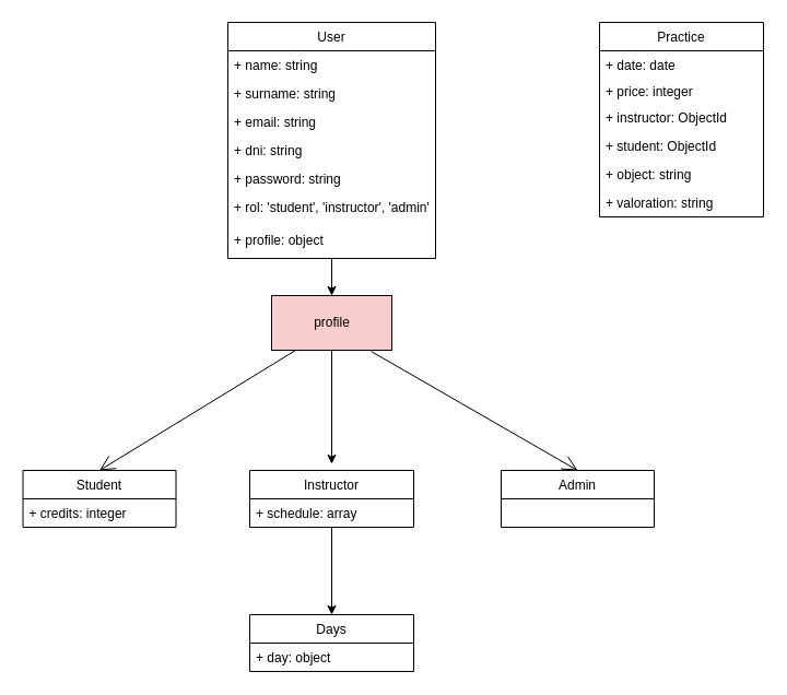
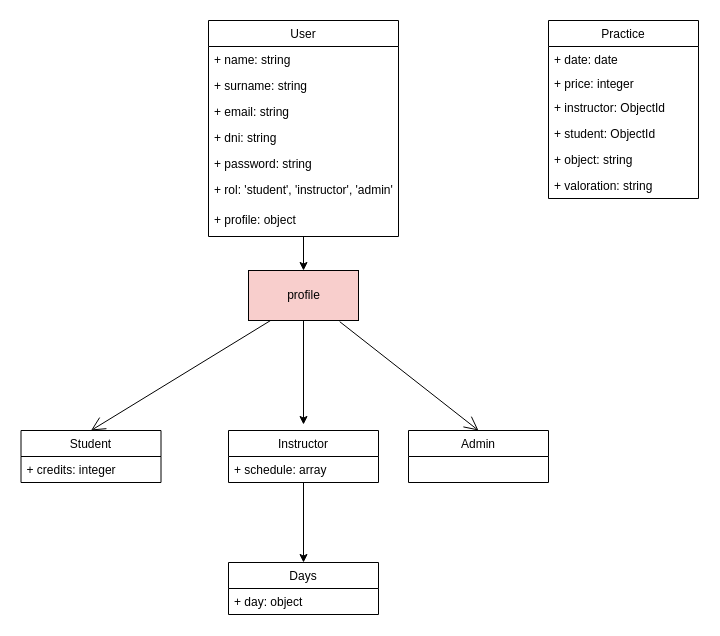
- <mxCell id="18" value="Admin" style="swimlane;fontStyle=0;childLayout=stackLayout;horizontal=1;startSize=26;fillColor=none;horizontalStack=0;resizeParent=1;resizeParentMax=0;resizeLast=0;collapsible=1;marginBottom=0;" parent="1" vertex="1"><mxGeometry x="458" y="430" width="140" height="52" as="geometry" /></mxCell>
+ <mxCell id="18" value="Admin" style="swimlane;fontStyle=0;childLayout=stackLayout;horizontal=1;startSize=26;fillColor=none;horizontalStack=0;resizeParent=1;resizeParentMax=0;resizeLast=0;collapsible=1;marginBottom=0;" parent="1" vertex="1"><mxGeometry x="408" y="430" width="140" height="52" as="geometry" /></mxCell>
